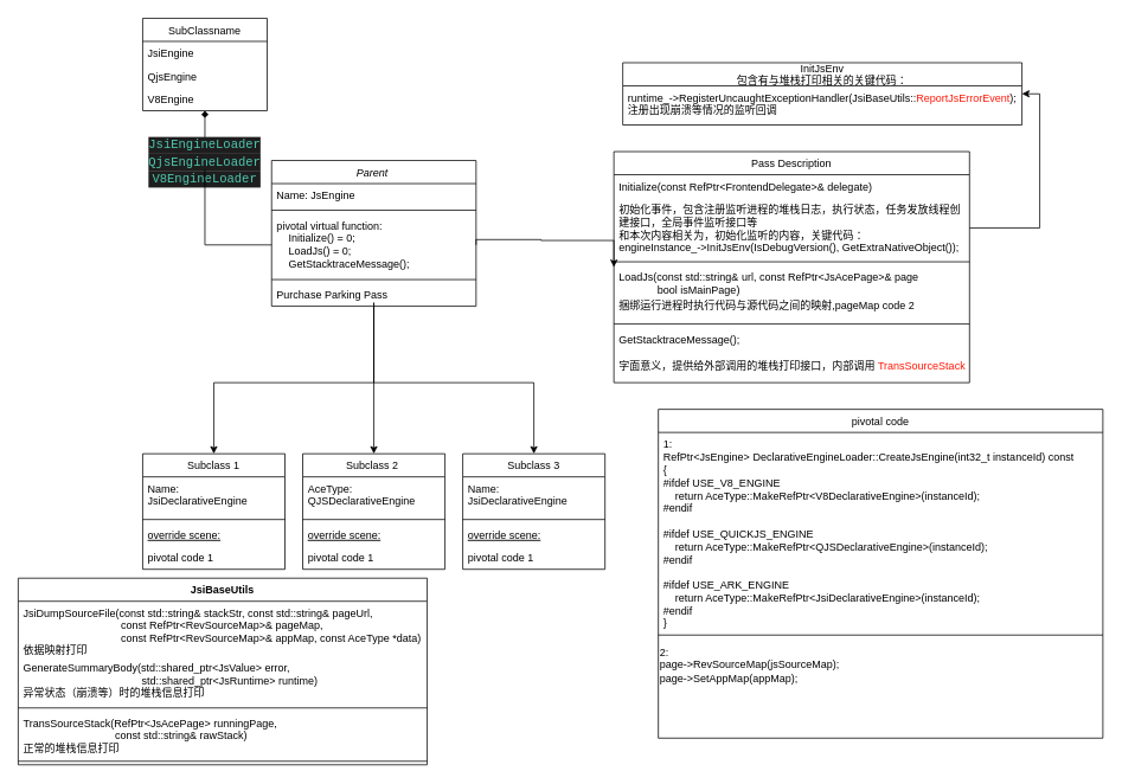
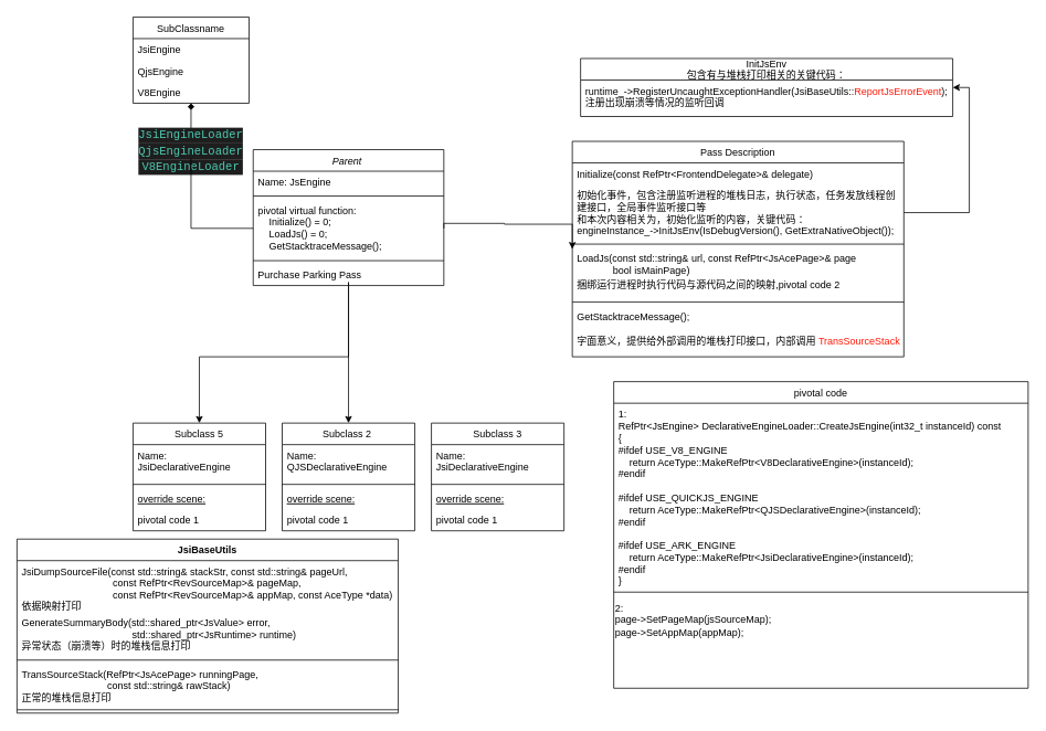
- <mxCell id="20" value="捆绑运行进程时执行代码与源代码之间的映射,pageMap code 2" style="text;align=left;verticalAlign=top;spacingLeft=4;spacingRight=4;overflow=hidden;rotatable=0;points=[[0,0.5],[1,0.5]];portConstraint=eastwest;" parent="15" vertex="1"><mxGeometry y="160" width="400" height="30" as="geometry" /></mxCell>
+ <mxCell id="20" value="捆绑运行进程时执行代码与源代码之间的映射,pivotal code 2" style="text;align=left;verticalAlign=top;spacingLeft=4;spacingRight=4;overflow=hidden;rotatable=0;points=[[0,0.5],[1,0.5]];portConstraint=eastwest;" parent="15" vertex="1"><mxGeometry y="160" width="400" height="30" as="geometry" /></mxCell>
- <mxCell id="3" style="edgeStyle=orthogonalEdgeStyle;rounded=0;orthogonalLoop=1;jettySize=auto;html=1;exitX=0.5;exitY=1;exitDx=0;exitDy=0;entryX=0.5;entryY=0;entryDx=0;entryDy=0;" parent="1" source="5" target="34" edge="1"><mxGeometry relative="1" as="geometry"><Array as="points"><mxPoint x="420" y="430" /><mxPoint x="600" y="430" /></Array></mxGeometry></mxCell>
- <mxCell id="24" value="Subclass 1" style="swimlane;fontStyle=0;align=center;verticalAlign=top;childLayout=stackLayout;horizontal=1;startSize=26;horizontalStack=0;resizeParent=1;resizeLast=0;collapsible=1;marginBottom=0;rounded=0;shadow=0;strokeWidth=1;" parent="1" vertex="1"><mxGeometry x="160" y="510" width="160" height="130" as="geometry"><mxRectangle x="130" y="380" width="160" height="26" as="alternateBounds" /></mxGeometry></mxCell>
+ <mxCell id="24" value="Subclass 5" style="swimlane;fontStyle=0;align=center;verticalAlign=top;childLayout=stackLayout;horizontal=1;startSize=26;horizontalStack=0;resizeParent=1;resizeLast=0;collapsible=1;marginBottom=0;rounded=0;shadow=0;strokeWidth=1;" parent="1" vertex="1"><mxGeometry x="160" y="510" width="160" height="130" as="geometry"><mxRectangle x="130" y="380" width="160" height="26" as="alternateBounds" /></mxGeometry></mxCell>
- <mxCell id="30" value="AceType:&lt;br&gt;QJSDeclarativeEngine" style="text;align=left;verticalAlign=top;spacingLeft=4;spacingRight=4;overflow=hidden;rotatable=0;points=[[0,0.5],[1,0.5]];portConstraint=eastwest;whiteSpace=wrap;labelBorderColor=none;html=1;labelBackgroundColor=none;" parent="29" vertex="1"><mxGeometry y="26" width="160" height="44" as="geometry" /></mxCell>
+ <mxCell id="30" value="Name:&lt;br&gt;QJSDeclarativeEngine" style="text;align=left;verticalAlign=top;spacingLeft=4;spacingRight=4;overflow=hidden;rotatable=0;points=[[0,0.5],[1,0.5]];portConstraint=eastwest;whiteSpace=wrap;labelBorderColor=none;html=1;labelBackgroundColor=none;" parent="29" vertex="1"><mxGeometry y="26" width="160" height="44" as="geometry" /></mxCell>
- <mxCell id="14" value="&lt;div style=&quot;&quot;&gt;&lt;div&gt;2:&lt;/div&gt;&lt;div&gt;page-&amp;gt;RevSourceMap(jsSourceMap);&lt;/div&gt;&lt;div&gt;page-&amp;gt;SetAppMap(appMap);&lt;/div&gt;&lt;/div&gt;" style="text;html=1;align=left;verticalAlign=middle;resizable=0;points=[];autosize=1;strokeColor=none;fillColor=none;" parent="11" vertex="1"><mxGeometry y="258" width="500" height="60" as="geometry" /></mxCell>
+ <mxCell id="14" value="&lt;div style=&quot;&quot;&gt;&lt;div&gt;2:&lt;/div&gt;&lt;div&gt;page-&amp;gt;SetPageMap(jsSourceMap);&lt;/div&gt;&lt;div&gt;page-&amp;gt;SetAppMap(appMap);&lt;/div&gt;&lt;/div&gt;" style="text;html=1;align=left;verticalAlign=middle;resizable=0;points=[];autosize=1;strokeColor=none;fillColor=none;" parent="11" vertex="1"><mxGeometry y="258" width="500" height="60" as="geometry" /></mxCell>
